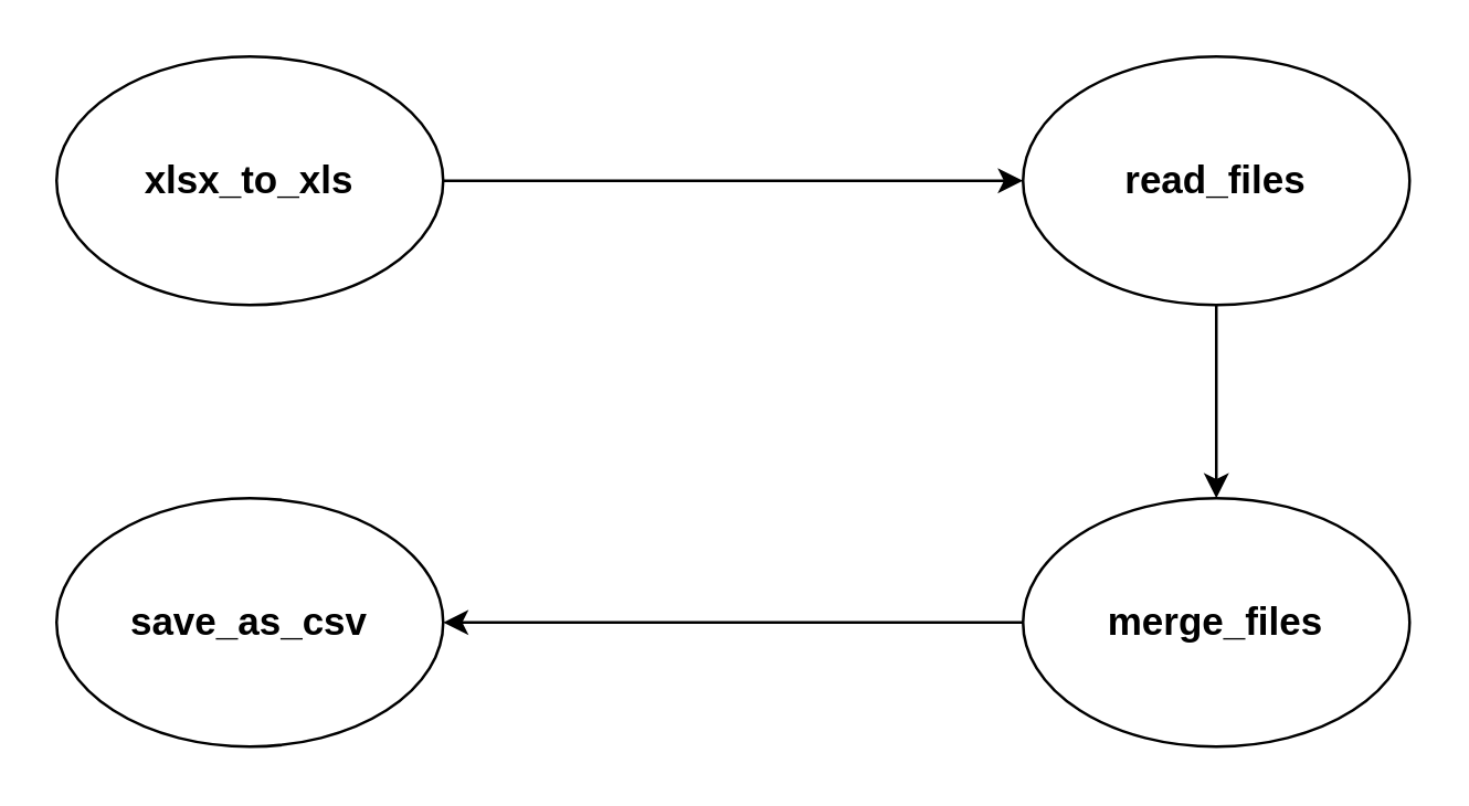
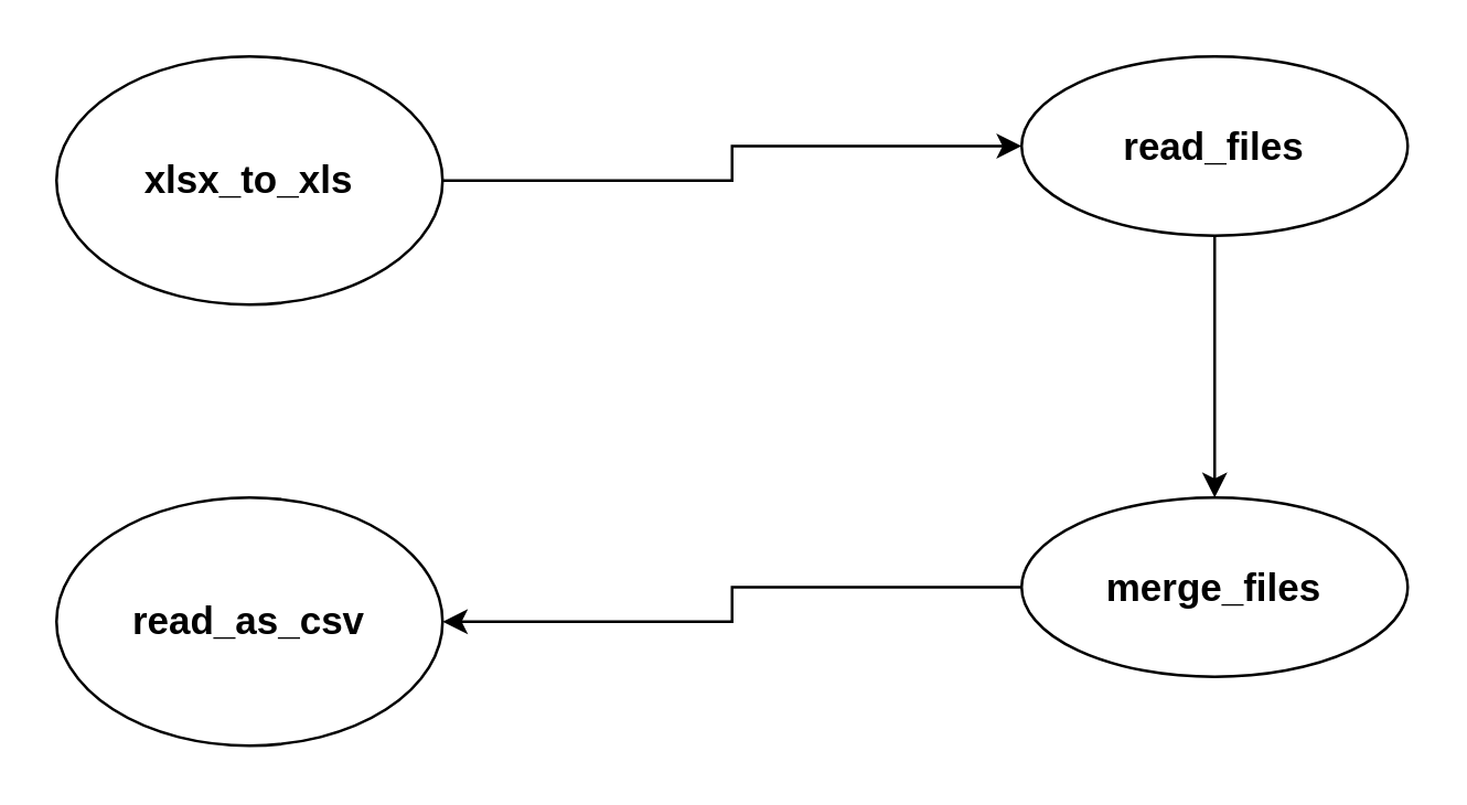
- <mxCell id="5" value="&lt;b&gt;&lt;font style=&quot;font-size: 14px;&quot;&gt;read_files&lt;/font&gt;&lt;/b&gt;" style="ellipse;whiteSpace=wrap;html=1;" vertex="1" parent="1"><mxGeometry x="370" y="20" width="140" height="90" as="geometry" /></mxCell>
+ <mxCell id="5" value="&lt;b&gt;&lt;font style=&quot;font-size: 14px;&quot;&gt;read_files&lt;/font&gt;&lt;/b&gt;" style="ellipse;whiteSpace=wrap;html=1;" vertex="1" parent="1"><mxGeometry x="370" y="20" width="140" height="65" as="geometry" /></mxCell>
- <mxCell id="8" value="&lt;b&gt;&lt;font style=&quot;font-size: 14px;&quot;&gt;save_as_csv&lt;/font&gt;&lt;/b&gt;" style="ellipse;whiteSpace=wrap;html=1;" vertex="1" parent="1"><mxGeometry x="20" y="180" width="140" height="90" as="geometry" /></mxCell>
+ <mxCell id="8" value="&lt;b&gt;&lt;font style=&quot;font-size: 14px;&quot;&gt;read_as_csv&lt;/font&gt;&lt;/b&gt;" style="ellipse;whiteSpace=wrap;html=1;" vertex="1" parent="1"><mxGeometry x="20" y="180" width="140" height="90" as="geometry" /></mxCell>
- <mxCell id="7" value="&lt;b&gt;&lt;font style=&quot;font-size: 14px;&quot;&gt;merge_files&lt;/font&gt;&lt;/b&gt;" style="ellipse;whiteSpace=wrap;html=1;" vertex="1" parent="1"><mxGeometry x="370" y="180" width="140" height="90" as="geometry" /></mxCell>
+ <mxCell id="7" value="&lt;b&gt;&lt;font style=&quot;font-size: 14px;&quot;&gt;merge_files&lt;/font&gt;&lt;/b&gt;" style="ellipse;whiteSpace=wrap;html=1;" vertex="1" parent="1"><mxGeometry x="370" y="180" width="140" height="65" as="geometry" /></mxCell>
